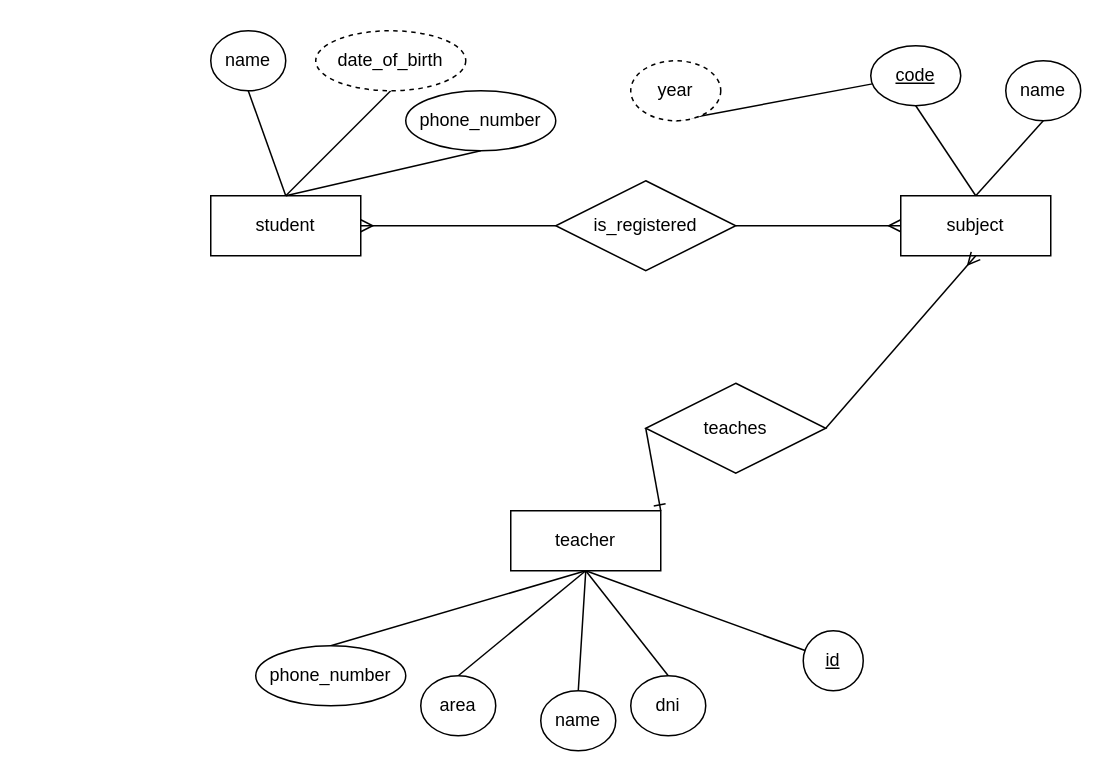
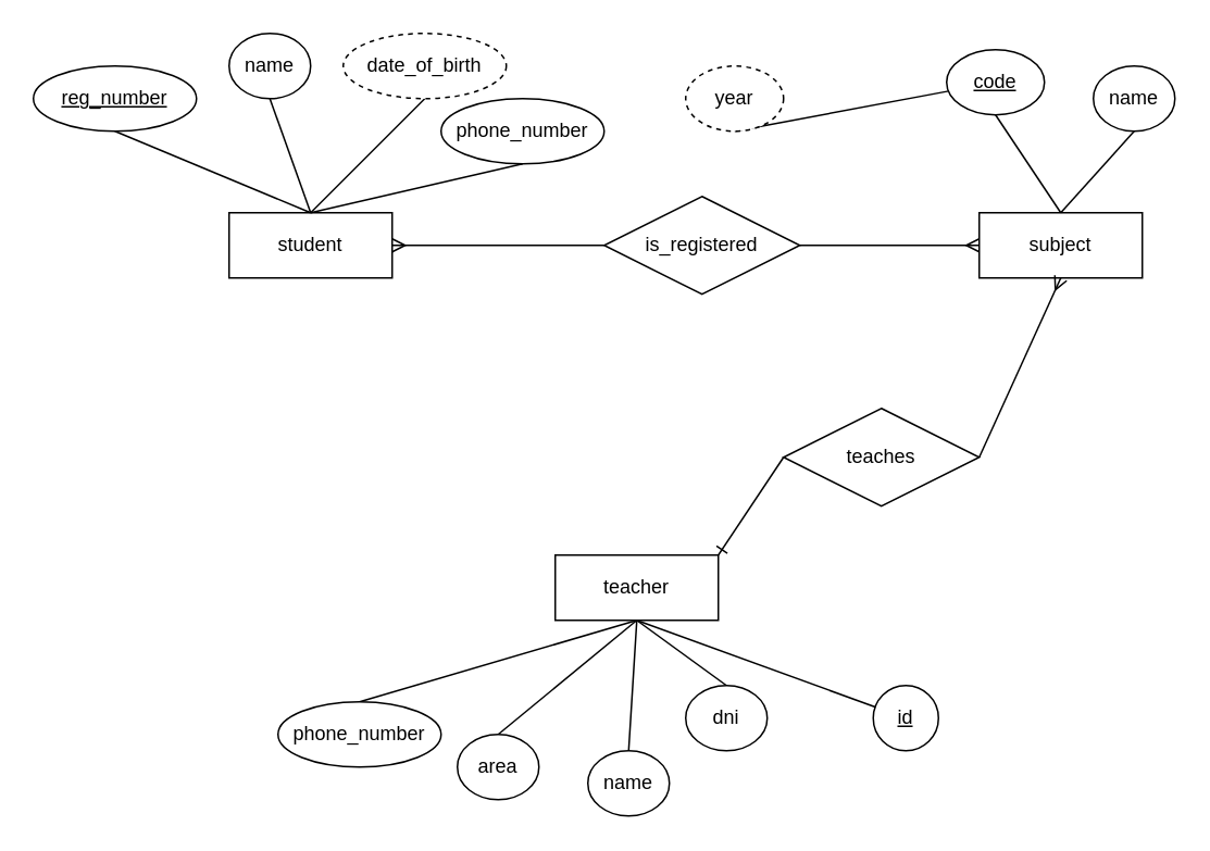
+ <mxCell id="4" value="&lt;u&gt;reg_number&lt;/u&gt;" style="ellipse;whiteSpace=wrap;html=1;align=center;" vertex="1" parent="1"><mxGeometry x="20" y="40" width="100" height="40" as="geometry" /></mxCell>
+ <mxCell id="3" style="rounded=0;orthogonalLoop=1;jettySize=auto;html=1;exitX=0.5;exitY=1;exitDx=0;exitDy=0;entryX=0.5;entryY=0;entryDx=0;entryDy=0;endArrow=none;endFill=0;" edge="1" parent="1" source="4" target="2"><mxGeometry relative="1" as="geometry" /></mxCell>
- <mxCell id="34" value="teaches" style="shape=rhombus;perimeter=rhombusPerimeter;whiteSpace=wrap;html=1;align=center;" vertex="1" parent="1"><mxGeometry x="430" y="255" width="120" height="60" as="geometry" /></mxCell>
+ <mxCell id="34" value="teaches" style="shape=rhombus;perimeter=rhombusPerimeter;whiteSpace=wrap;html=1;align=center;" vertex="1" parent="1"><mxGeometry x="480" y="250" width="120" height="60" as="geometry" /></mxCell>
- <mxCell id="20" value="dni" style="ellipse;whiteSpace=wrap;html=1;align=center;" vertex="1" parent="1"><mxGeometry x="420" y="450" width="50" height="40" as="geometry" /></mxCell>
+ <mxCell id="20" value="dni" style="ellipse;whiteSpace=wrap;html=1;align=center;" vertex="1" parent="1"><mxGeometry x="420" y="420" width="50" height="40" as="geometry" /></mxCell>
